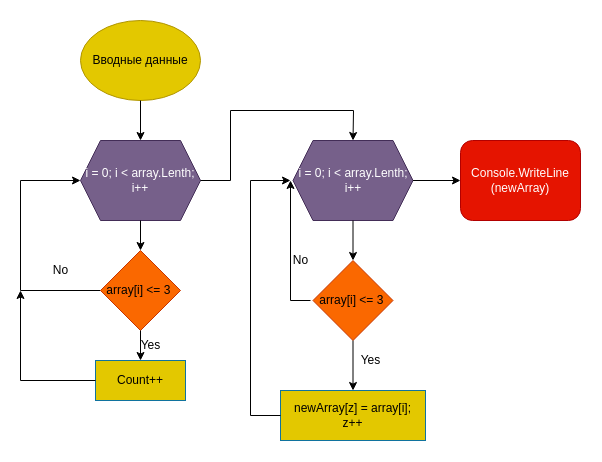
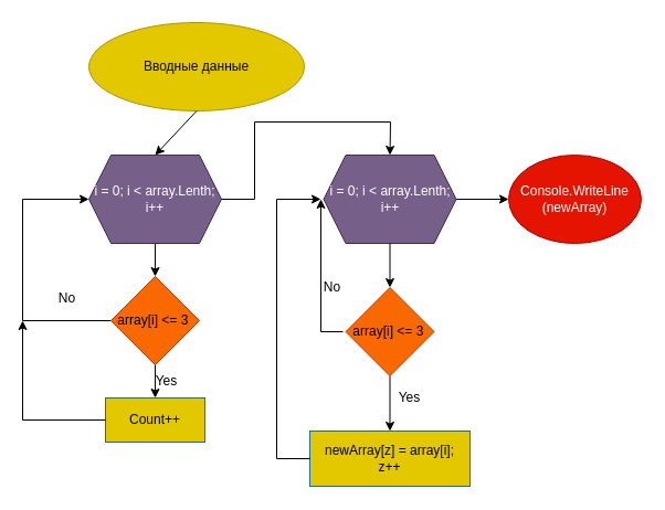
- <mxCell id="16" value="Вводные данные" style="ellipse;whiteSpace=wrap;html=1;fontColor=#000000;fillColor=#e3c800;strokeColor=#B09500;" vertex="1" parent="1"><mxGeometry x="80" y="20" width="120" height="80" as="geometry" /></mxCell>
+ <mxCell id="16" value="Вводные данные" style="ellipse;whiteSpace=wrap;html=1;fontColor=#000000;fillColor=#e3c800;strokeColor=#B09500;" vertex="1" parent="1"><mxGeometry x="80" y="20" width="195" height="80" as="geometry" /></mxCell>
- <mxCell id="24" value="Console.WriteLine&lt;br&gt;(newArray)" style="whiteSpace=wrap;html=1;fontColor=#ffffff;fillColor=#e51400;strokeColor=#B20000;rounded=1;" vertex="1" parent="1"><mxGeometry x="460" y="140" width="120" height="80" as="geometry" /></mxCell>
+ <mxCell id="24" value="Console.WriteLine&lt;br&gt;(newArray)" style="ellipse;whiteSpace=wrap;html=1;fontColor=#ffffff;fillColor=#e51400;strokeColor=#B20000;" vertex="1" parent="1"><mxGeometry x="460" y="140" width="120" height="80" as="geometry" /></mxCell>
